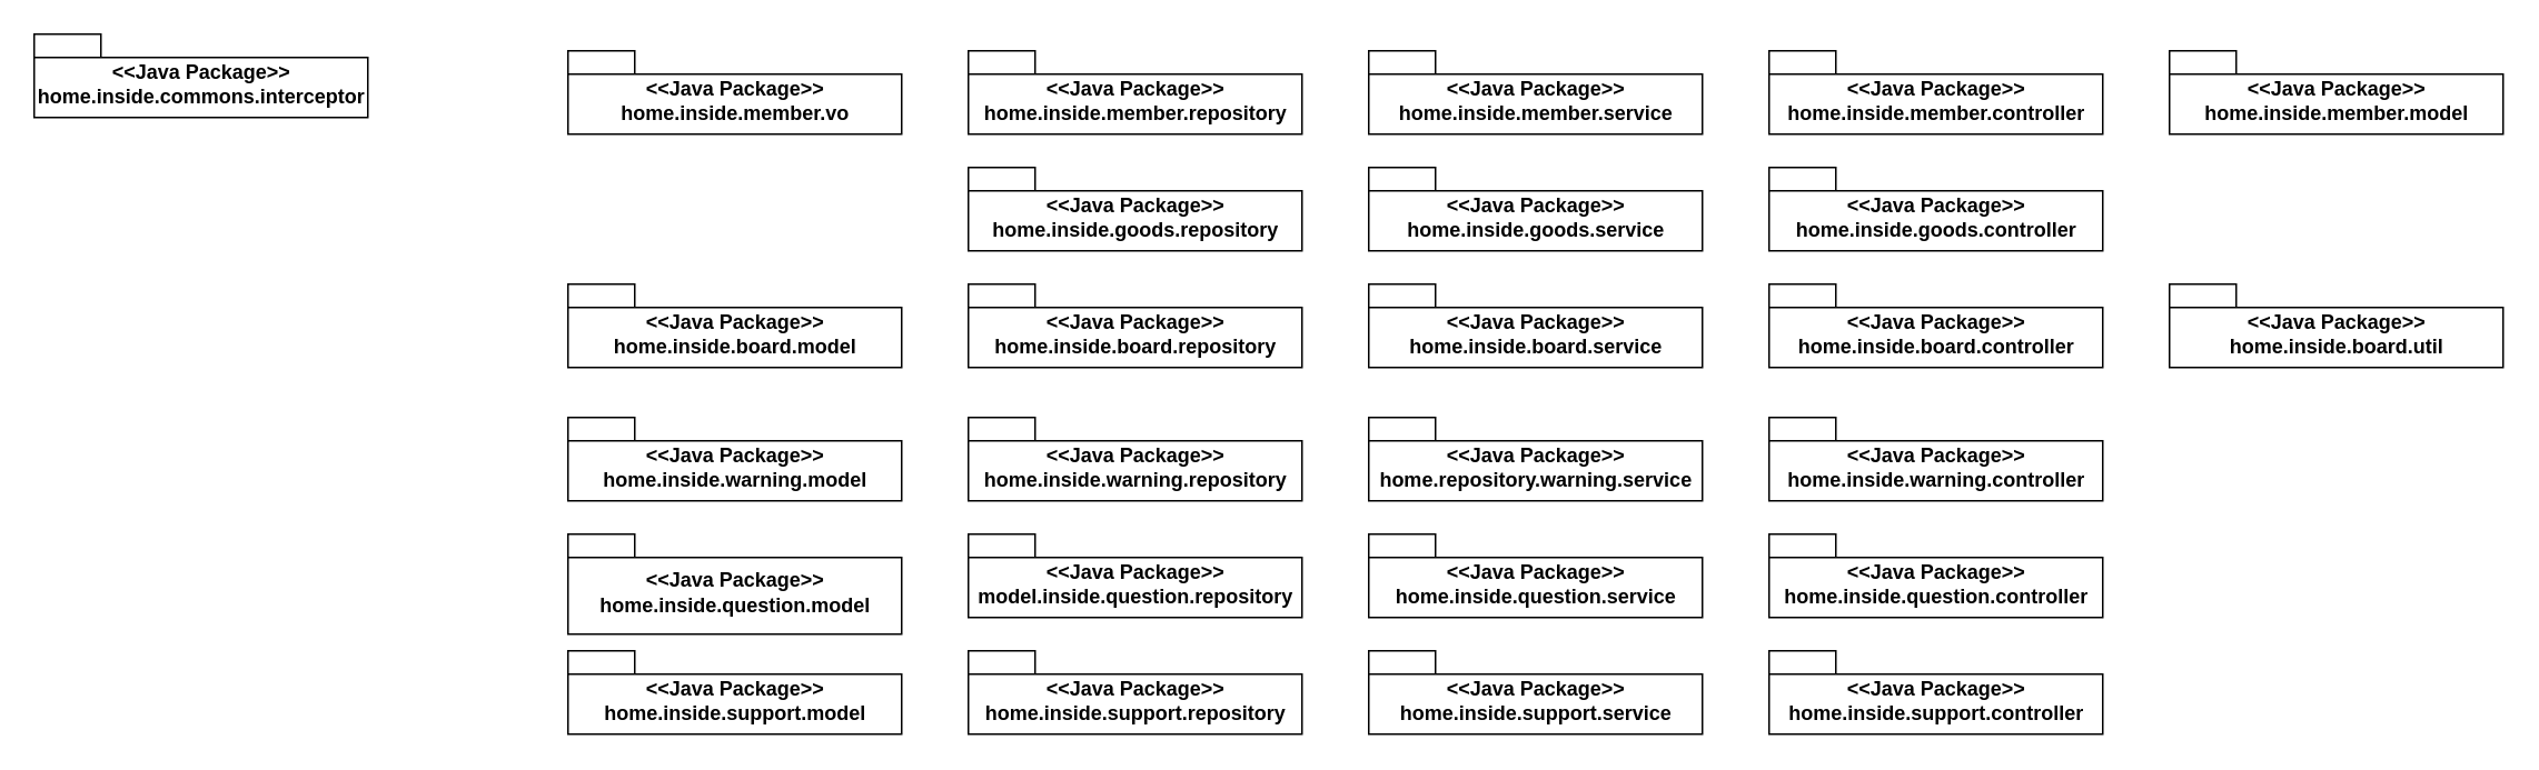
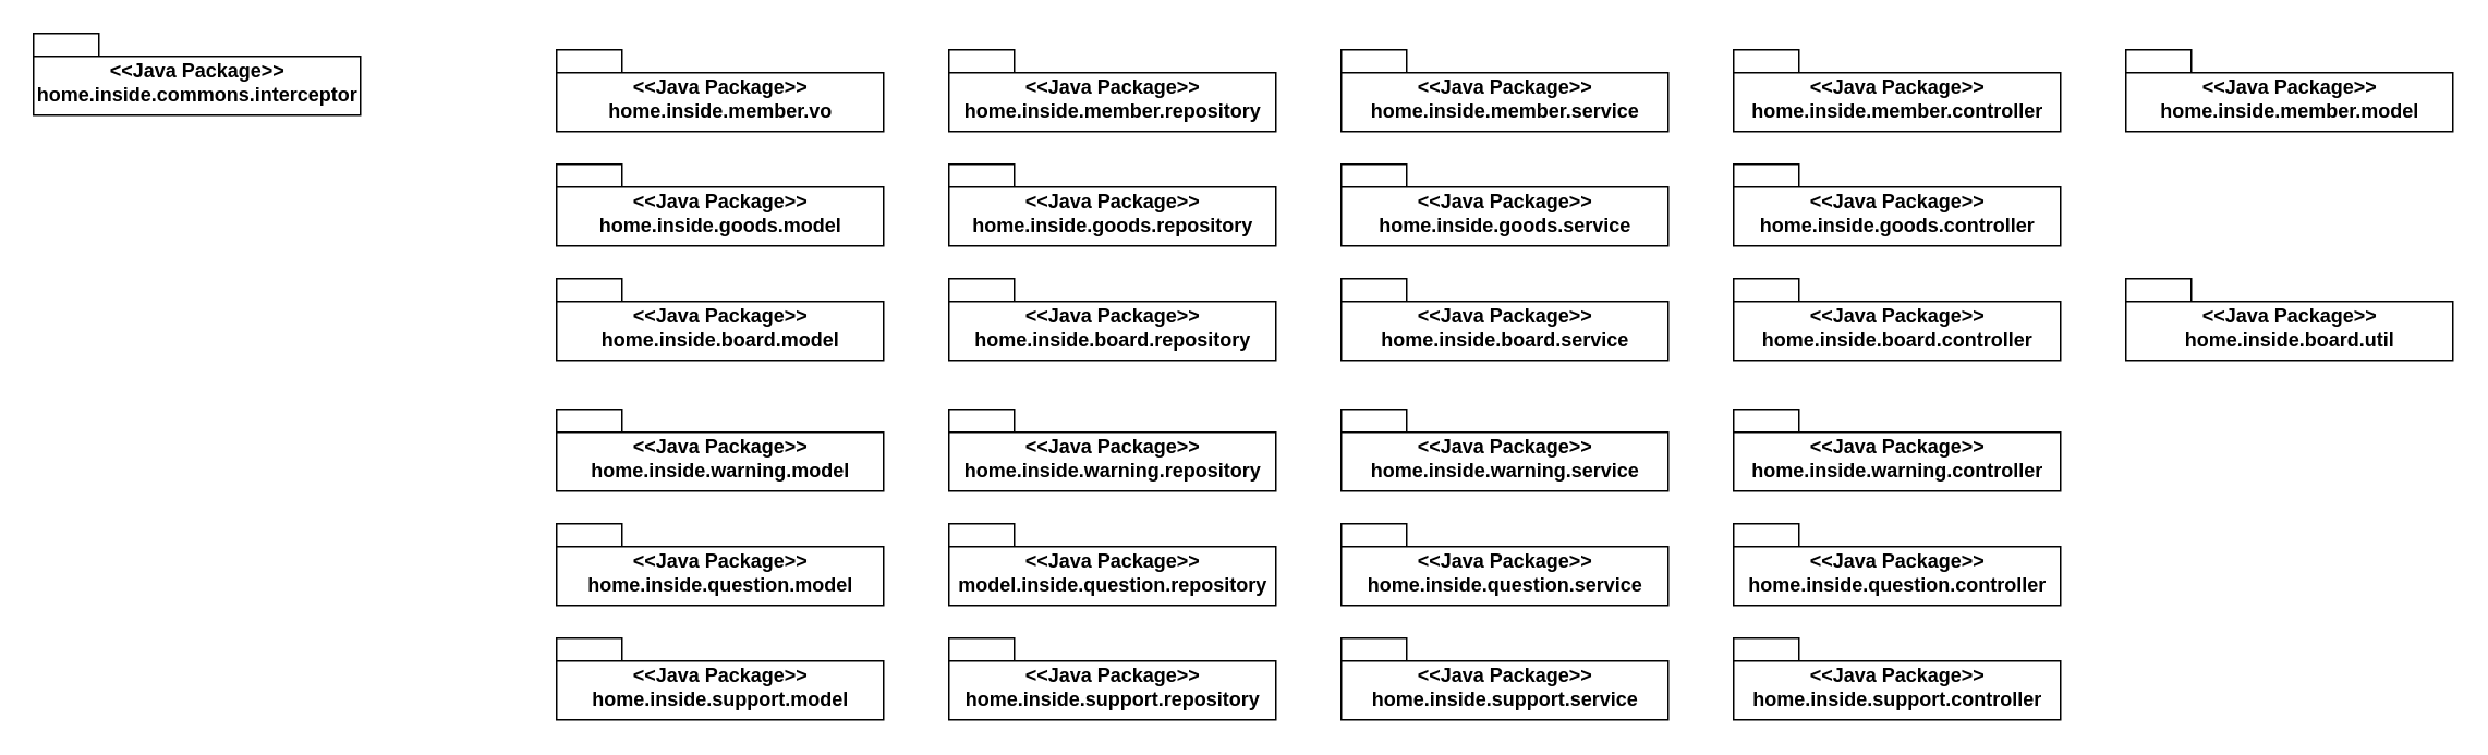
+ <mxCell id="6" value="&amp;lt;&amp;lt;Java Package&amp;gt;&amp;gt;&lt;br&gt;home.inside.goods.model" style="shape=folder;fontStyle=1;spacingTop=10;tabWidth=40;tabHeight=14;tabPosition=left;html=1;" vertex="1" parent="1"><mxGeometry x="340" y="100" width="200" height="50" as="geometry" /></mxCell>
- <mxCell id="16" value="&amp;lt;&amp;lt;Java Package&amp;gt;&amp;gt;&lt;br&gt;home.repository.warning.service" style="shape=folder;fontStyle=1;spacingTop=10;tabWidth=40;tabHeight=14;tabPosition=left;html=1;" vertex="1" parent="1"><mxGeometry x="820" y="250" width="200" height="50" as="geometry" /></mxCell>
+ <mxCell id="16" value="&amp;lt;&amp;lt;Java Package&amp;gt;&amp;gt;&lt;br&gt;home.inside.warning.service" style="shape=folder;fontStyle=1;spacingTop=10;tabWidth=40;tabHeight=14;tabPosition=left;html=1;" vertex="1" parent="1"><mxGeometry x="820" y="250" width="200" height="50" as="geometry" /></mxCell>
- <mxCell id="18" value="&amp;lt;&amp;lt;Java Package&amp;gt;&amp;gt;&lt;br&gt;home.inside.question.model" style="shape=folder;fontStyle=1;spacingTop=10;tabWidth=40;tabHeight=14;tabPosition=left;html=1;" vertex="1" parent="1"><mxGeometry x="340" y="320" width="200" height="60" as="geometry" /></mxCell>
+ <mxCell id="18" value="&amp;lt;&amp;lt;Java Package&amp;gt;&amp;gt;&lt;br&gt;home.inside.question.model" style="shape=folder;fontStyle=1;spacingTop=10;tabWidth=40;tabHeight=14;tabPosition=left;html=1;" vertex="1" parent="1"><mxGeometry x="340" y="320" width="200" height="50" as="geometry" /></mxCell>
